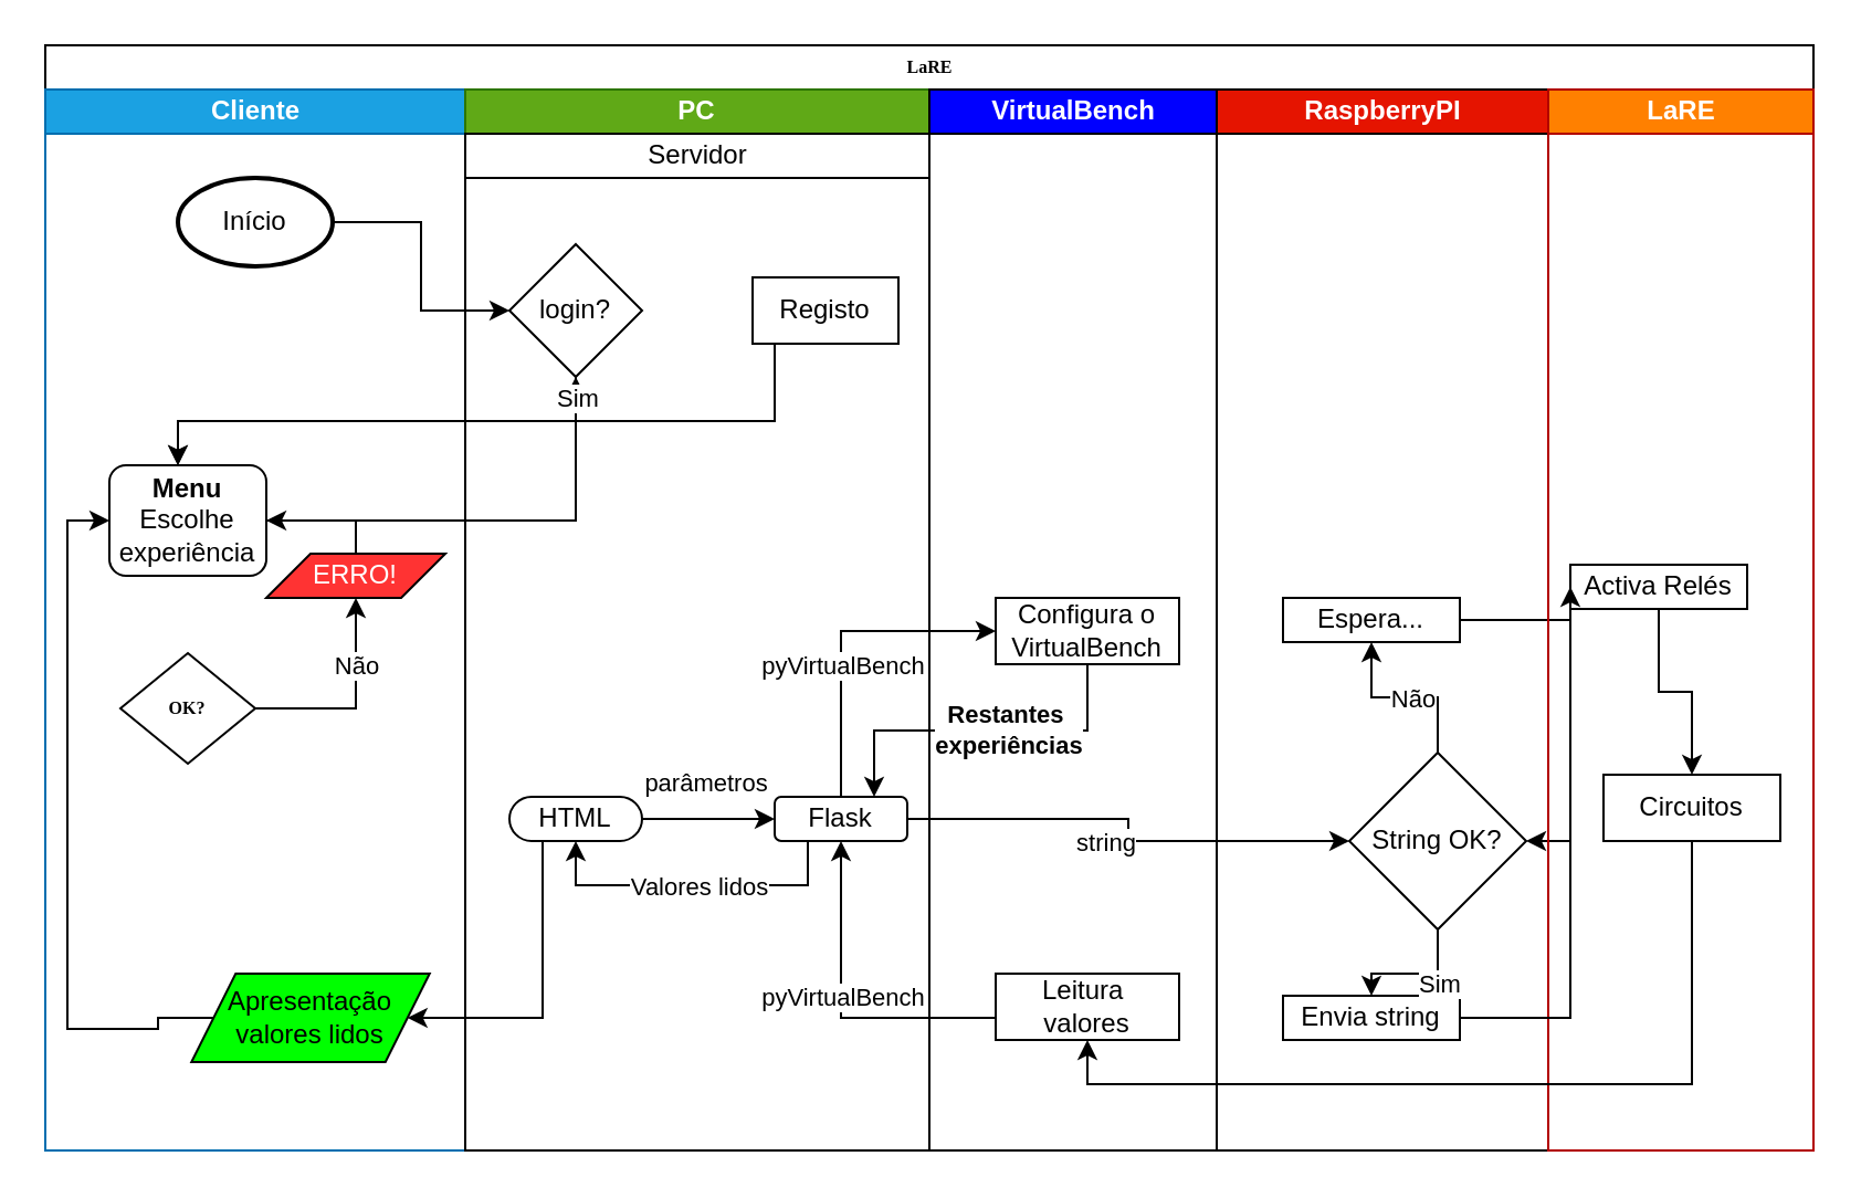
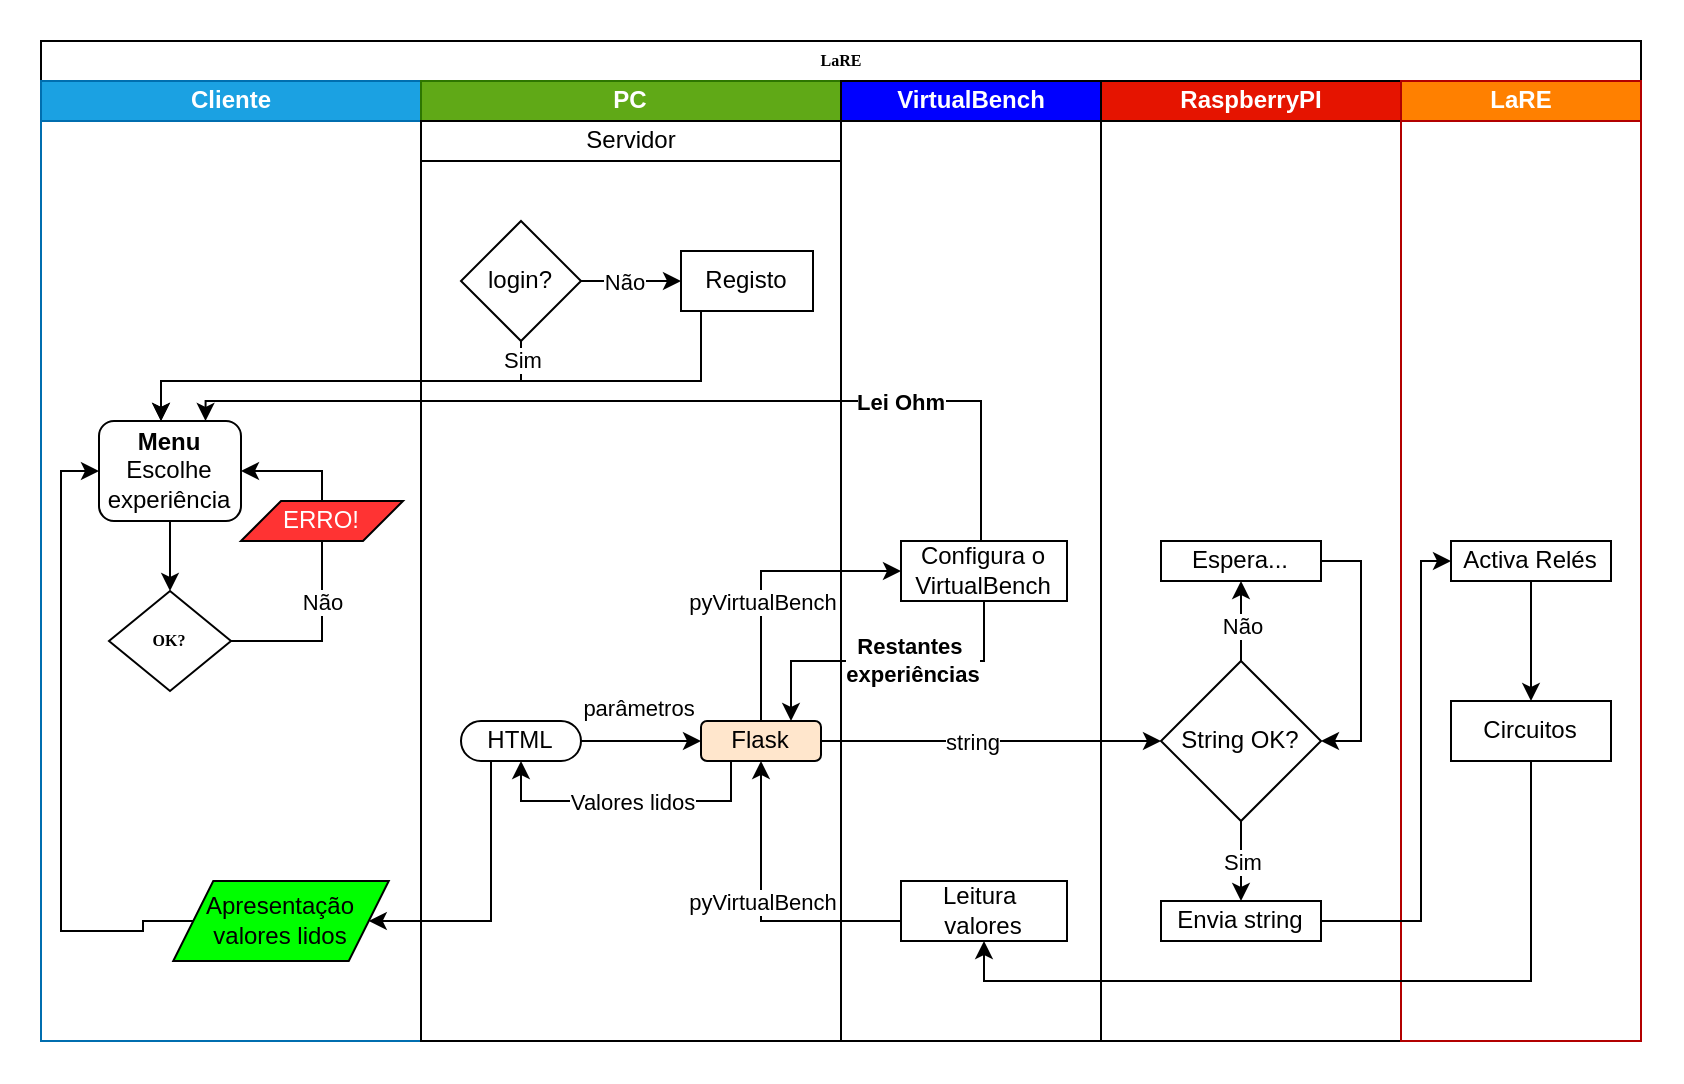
- <mxCell id="13" value="Início" style="strokeWidth=2;html=1;shape=mxgraph.flowchart.start_1;whiteSpace=wrap;" vertex="1" parent="3"><mxGeometry x="60.01" y="40" width="70" height="40" as="geometry" /></mxCell>
- <mxCell id="58" style="edgeStyle=orthogonalEdgeStyle;rounded=0;orthogonalLoop=1;jettySize=auto;html=1;entryX=0;entryY=0.5;entryDx=0;entryDy=0;" edge="1" parent="2" source="13" target="20"><mxGeometry relative="1" as="geometry" /></mxCell>
+ <mxCell id="18" value="" style="edgeStyle=orthogonalEdgeStyle;rounded=0;orthogonalLoop=1;jettySize=auto;html=1;" edge="1" parent="17" source="20" target="21"><mxGeometry relative="1" as="geometry" /></mxCell>
+ <mxCell id="19" value="Não" style="edgeLabel;html=1;align=center;verticalAlign=middle;resizable=0;points=[];" vertex="1" connectable="0" parent="18"><mxGeometry x="-0.178" relative="1" as="geometry"><mxPoint as="offset" /></mxGeometry></mxCell>
+ <mxCell id="56" style="edgeStyle=orthogonalEdgeStyle;rounded=0;orthogonalLoop=1;jettySize=auto;html=1;entryX=0.75;entryY=0;entryDx=0;entryDy=0;" edge="1" parent="2" source="32" target="8"><mxGeometry relative="1" as="geometry"><Array as="points"><mxPoint x="470" y="180" /><mxPoint x="82" y="180" /></Array></mxGeometry></mxCell>
+ <mxCell id="57" value="&lt;b&gt;Lei Ohm&lt;/b&gt;" style="edgeLabel;html=1;align=center;verticalAlign=middle;resizable=0;points=[];" vertex="1" connectable="0" parent="56"><mxGeometry x="-0.524" relative="1" as="geometry"><mxPoint as="offset" /></mxGeometry></mxCell>
- <mxCell id="7" value="" style="edgeStyle=orthogonalEdgeStyle;rounded=0;orthogonalLoop=1;jettySize=auto;html=1;" edge="1" parent="3" source="8" target="20"><mxGeometry relative="1" as="geometry" /></mxCell>
+ <mxCell id="7" value="" style="edgeStyle=orthogonalEdgeStyle;rounded=0;orthogonalLoop=1;jettySize=auto;html=1;" edge="1" parent="3" source="8" target="6"><mxGeometry relative="1" as="geometry" /></mxCell>
- <mxCell id="44" value="Activa Relés" style="whiteSpace=wrap;html=1;" vertex="1" parent="42"><mxGeometry x="10" y="215" width="80" height="20" as="geometry" /></mxCell>
+ <mxCell id="44" value="Activa Relés" style="whiteSpace=wrap;html=1;" vertex="1" parent="42"><mxGeometry x="25" y="230" width="80" height="20" as="geometry" /></mxCell>
- <mxCell id="4" style="edgeStyle=orthogonalEdgeStyle;rounded=0;orthogonalLoop=1;jettySize=auto;html=1;entryX=0.5;entryY=1;entryDx=0;entryDy=0;exitX=1;exitY=0.5;exitDx=0;exitDy=0;" edge="1" parent="3" source="6" target="10"><mxGeometry relative="1" as="geometry"><mxPoint x="79" y="265.0" as="sourcePoint" /><mxPoint x="138.5" y="240.0" as="targetPoint" /><Array as="points"><mxPoint x="141" y="280" /></Array></mxGeometry></mxCell>
+ <mxCell id="4" style="edgeStyle=orthogonalEdgeStyle;rounded=0;orthogonalLoop=1;jettySize=auto;html=1;entryX=0.5;entryY=1;entryDx=0;entryDy=0;exitX=1;exitY=0.5;exitDx=0;exitDy=0;endArrow=none;" edge="1" parent="3" source="6" target="10"><mxGeometry relative="1" as="geometry"><mxPoint x="79" y="265.0" as="sourcePoint" /><mxPoint x="138.5" y="240.0" as="targetPoint" /><Array as="points"><mxPoint x="141" y="280" /></Array></mxGeometry></mxCell>
- <mxCell id="25" value="Flask" style="rounded=1;whiteSpace=wrap;html=1;" vertex="1" parent="17"><mxGeometry x="140" y="300" width="60" height="20" as="geometry" /></mxCell>
+ <mxCell id="25" value="Flask" style="rounded=1;whiteSpace=wrap;html=1;fillColor=#ffe6cc;" vertex="1" parent="17"><mxGeometry x="140" y="300" width="60" height="20" as="geometry" /></mxCell>
- <mxCell id="36" value="String OK?" style="rhombus;whiteSpace=wrap;html=1;" vertex="1" parent="33"><mxGeometry x="60" y="300" width="80" height="80" as="geometry" /></mxCell>
+ <mxCell id="36" value="String OK?" style="rhombus;whiteSpace=wrap;html=1;" vertex="1" parent="33"><mxGeometry x="30" y="290" width="80" height="80" as="geometry" /></mxCell>
